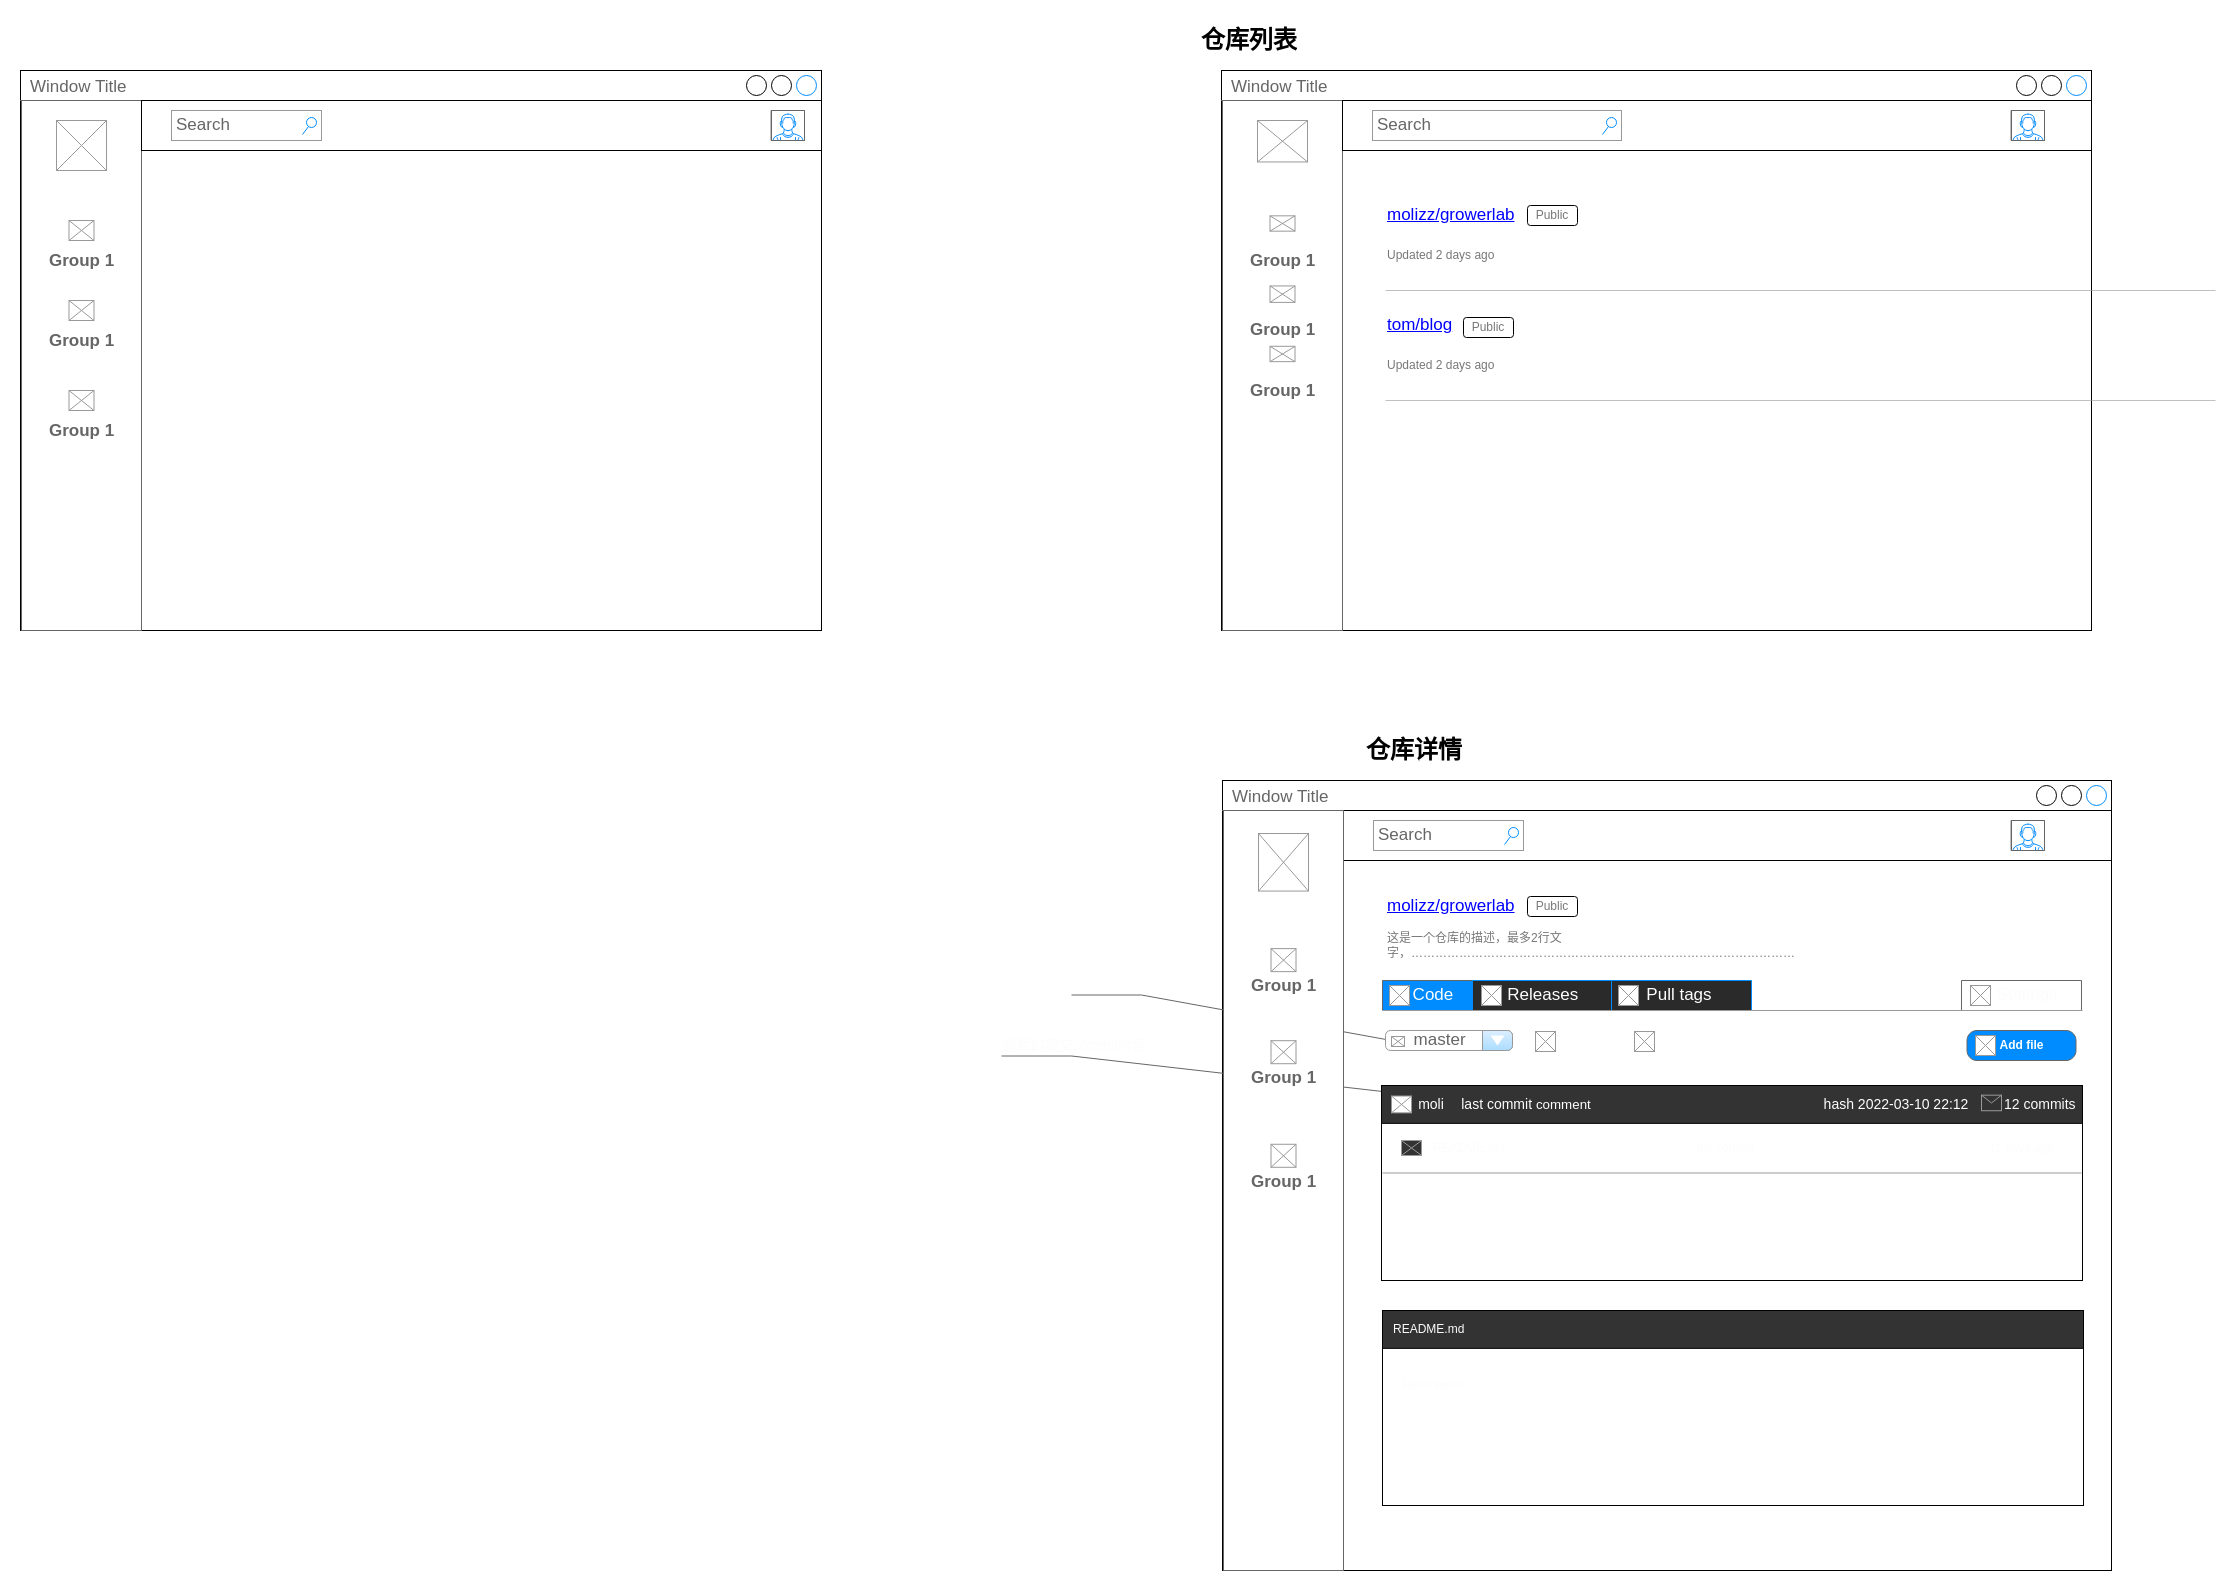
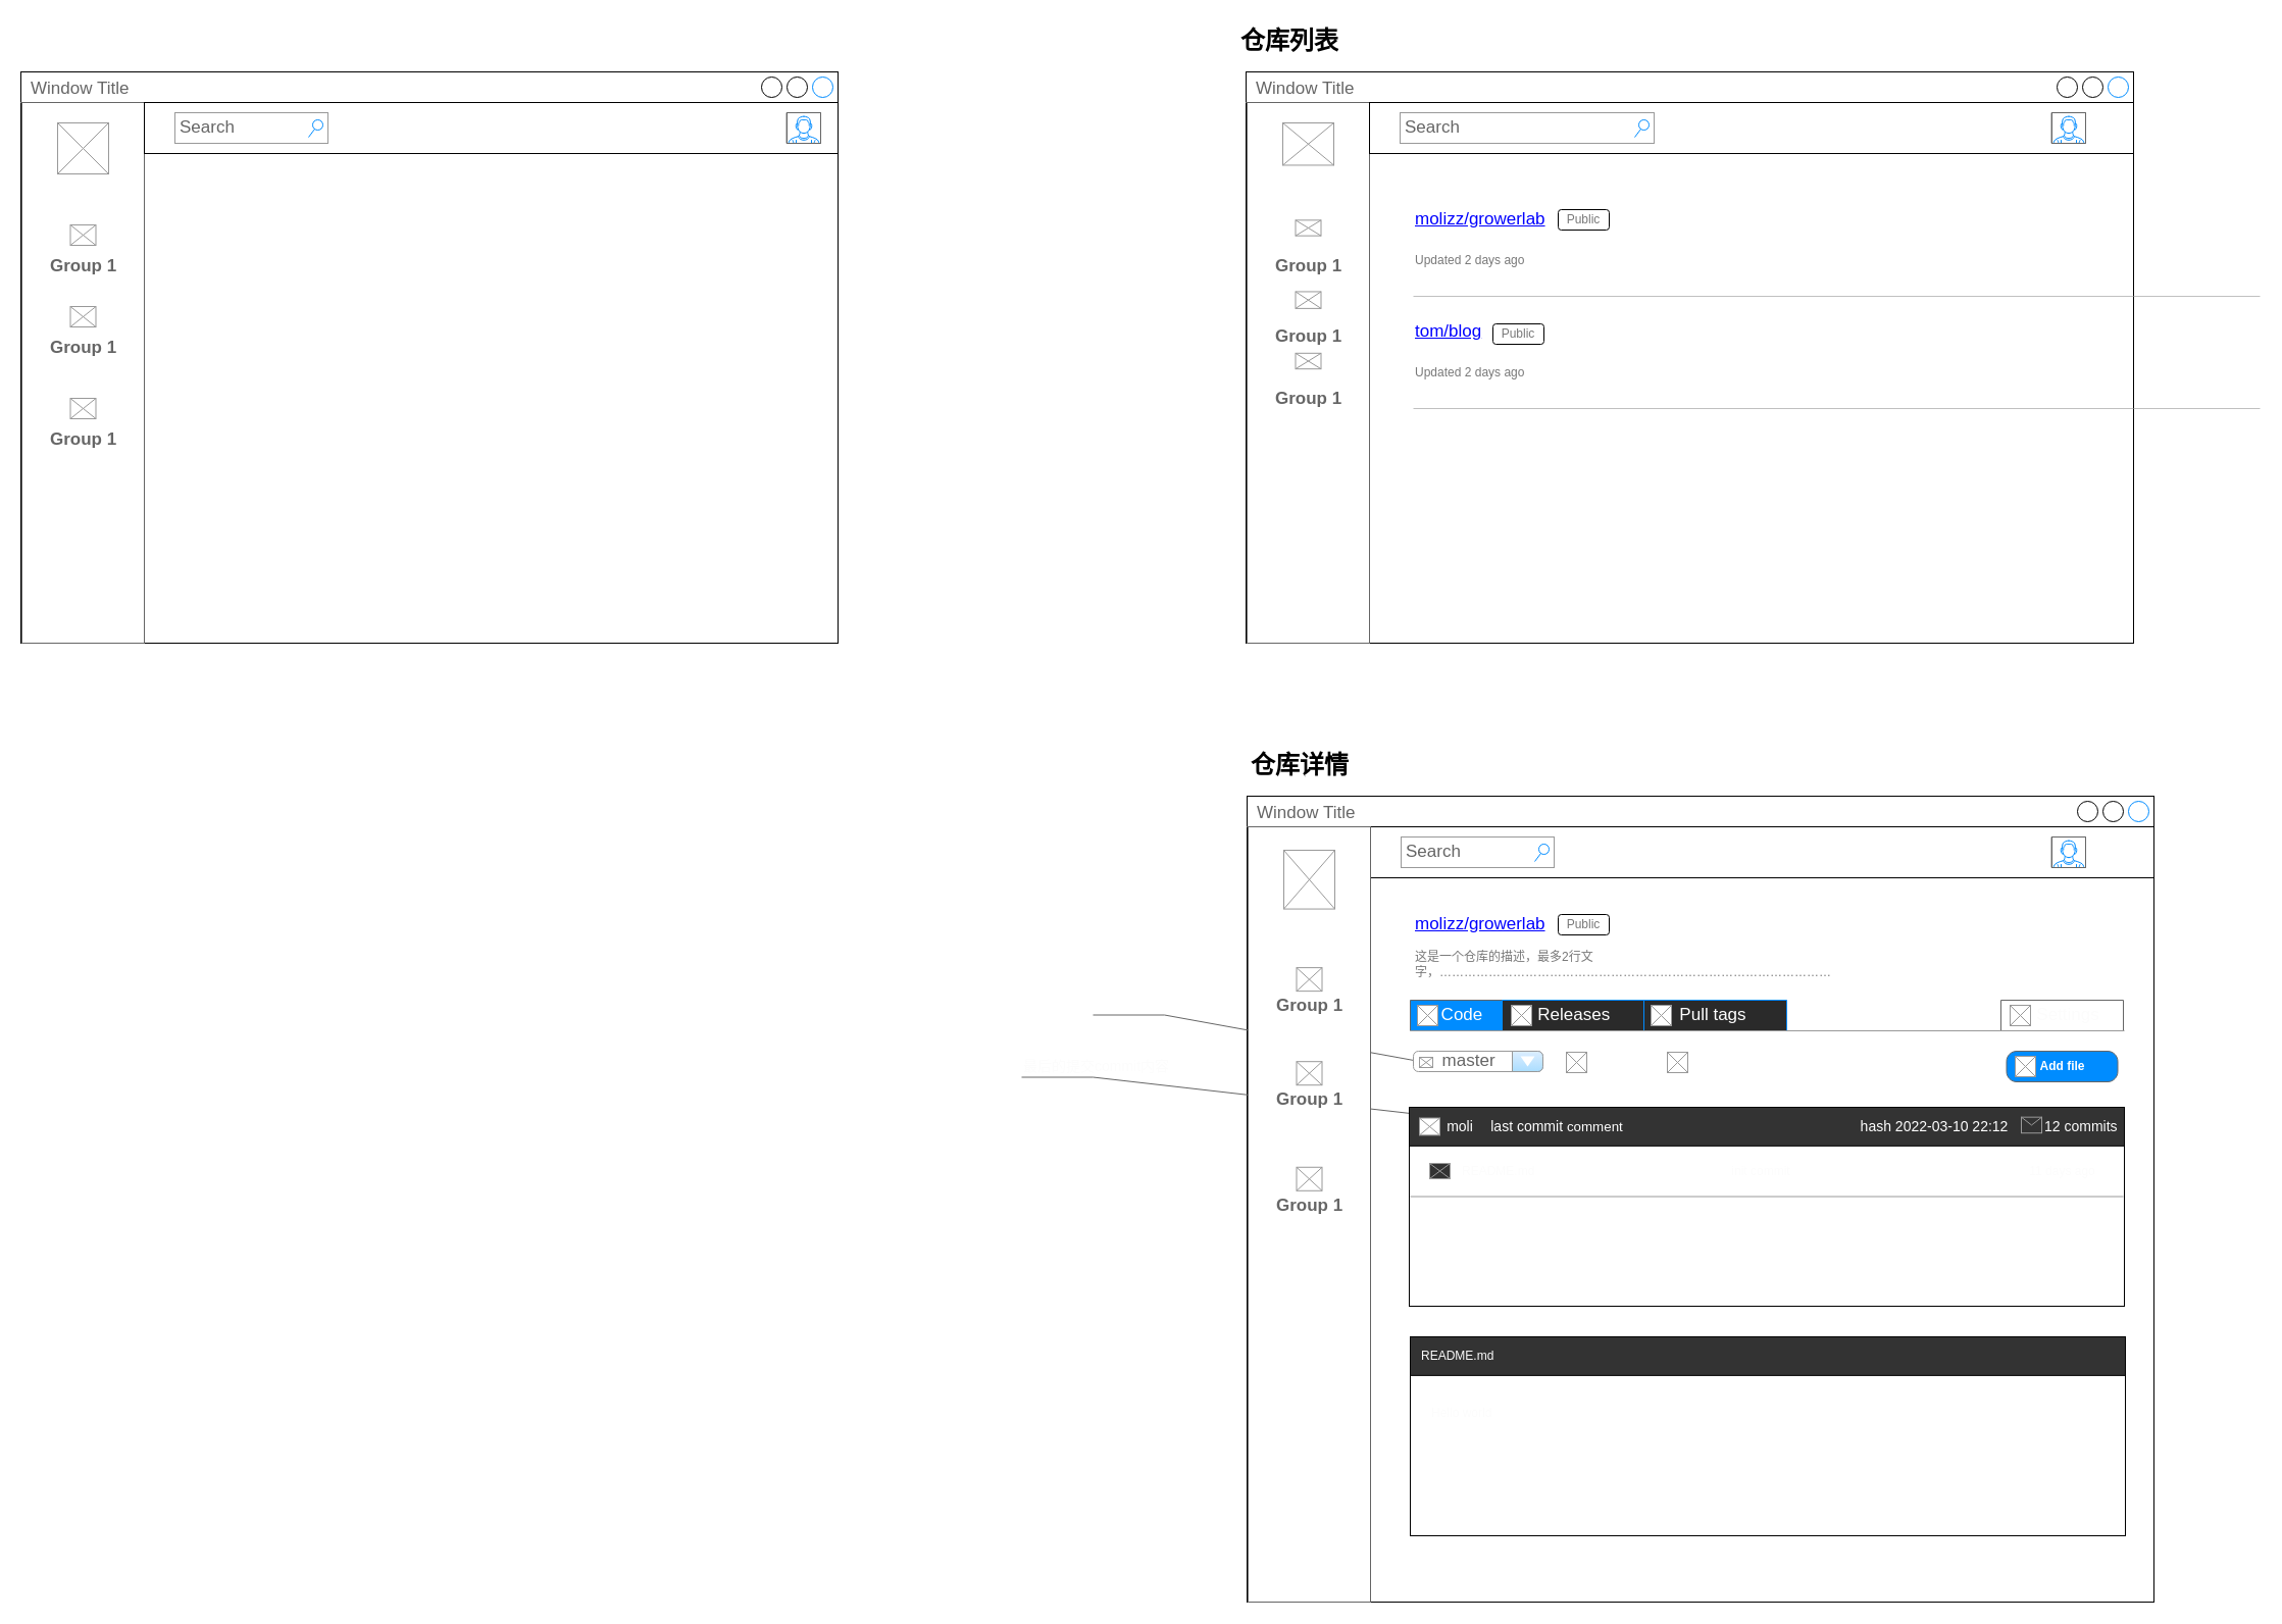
- <mxCell id="33" value="&lt;h1&gt;仓库列表&lt;/h1&gt;" style="text;html=1;strokeColor=none;fillColor=none;spacing=5;spacingTop=-20;whiteSpace=wrap;overflow=hidden;rounded=0;" parent="1" vertex="1"><mxGeometry x="1196" y="20" width="190" height="40" as="geometry" /></mxCell>
+ <mxCell id="33" value="&lt;h1&gt;仓库列表&lt;/h1&gt;" style="text;html=1;strokeColor=none;fillColor=none;spacing=5;spacingTop=-20;whiteSpace=wrap;overflow=hidden;rounded=0;" parent="1" vertex="1"><mxGeometry x="1211" y="20" width="190" height="40" as="geometry" /></mxCell>
- <mxCell id="44" value="&lt;h1&gt;仓库详情&lt;/h1&gt;" style="text;html=1;strokeColor=none;fillColor=none;spacing=5;spacingTop=-20;whiteSpace=wrap;overflow=hidden;rounded=0;" parent="1" vertex="1"><mxGeometry x="1361" y="730" width="190" height="40" as="geometry" /></mxCell>
+ <mxCell id="44" value="&lt;h1&gt;仓库详情&lt;/h1&gt;" style="text;html=1;strokeColor=none;fillColor=none;spacing=5;spacingTop=-20;whiteSpace=wrap;overflow=hidden;rounded=0;" parent="1" vertex="1"><mxGeometry x="1221" y="730" width="190" height="40" as="geometry" /></mxCell>
